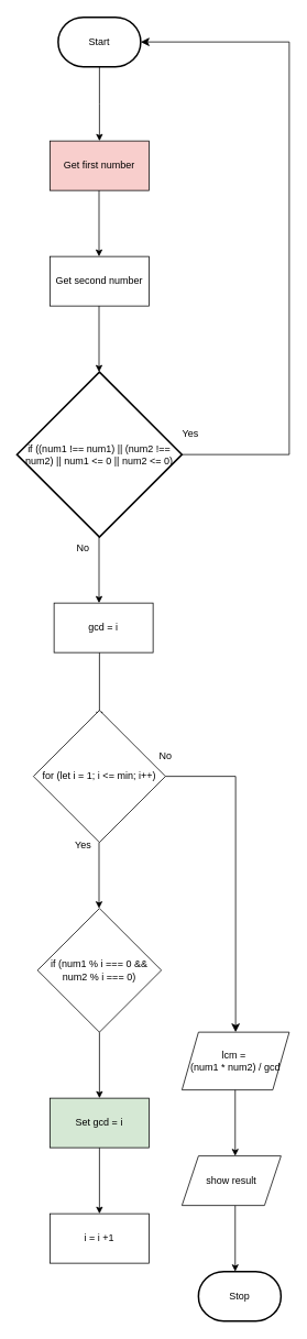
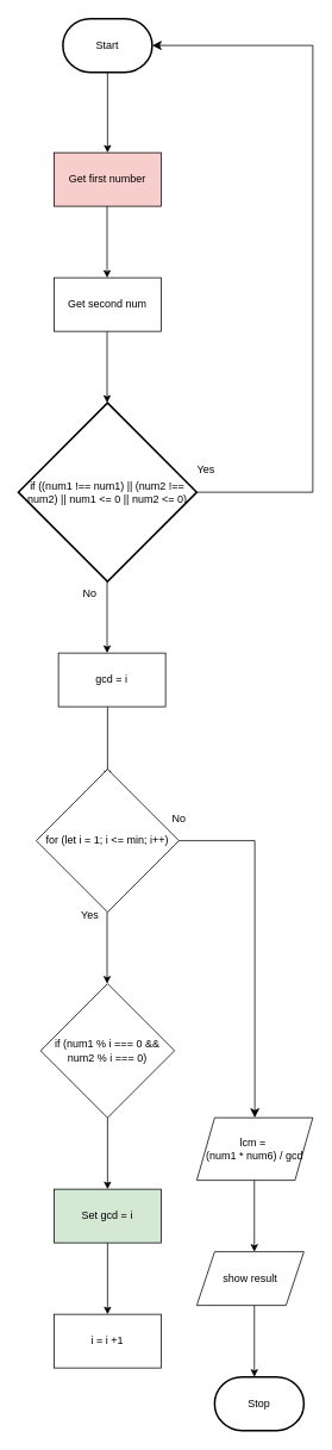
- <mxCell id="6" value="Get second number" style="whiteSpace=wrap;html=1;" parent="1" vertex="1"><mxGeometry x="60" y="310" width="120" height="60" as="geometry" /></mxCell>
+ <mxCell id="6" value="Get second num" style="whiteSpace=wrap;html=1;" parent="1" vertex="1"><mxGeometry x="60" y="310" width="120" height="60" as="geometry" /></mxCell>
- <mxCell id="16" value="lcm =&amp;nbsp;&lt;div&gt;(num1 * num2) / gcd&lt;/div&gt;" style="shape=parallelogram;perimeter=parallelogramPerimeter;whiteSpace=wrap;html=1;fixedSize=1;" parent="1" vertex="1"><mxGeometry x="220" y="1250" width="130" height="70" as="geometry" /></mxCell>
+ <mxCell id="16" value="lcm =&amp;nbsp;&lt;div&gt;(num1 * num6) / gcd&lt;/div&gt;" style="shape=parallelogram;perimeter=parallelogramPerimeter;whiteSpace=wrap;html=1;fixedSize=1;" parent="1" vertex="1"><mxGeometry x="220" y="1250" width="130" height="70" as="geometry" /></mxCell>
